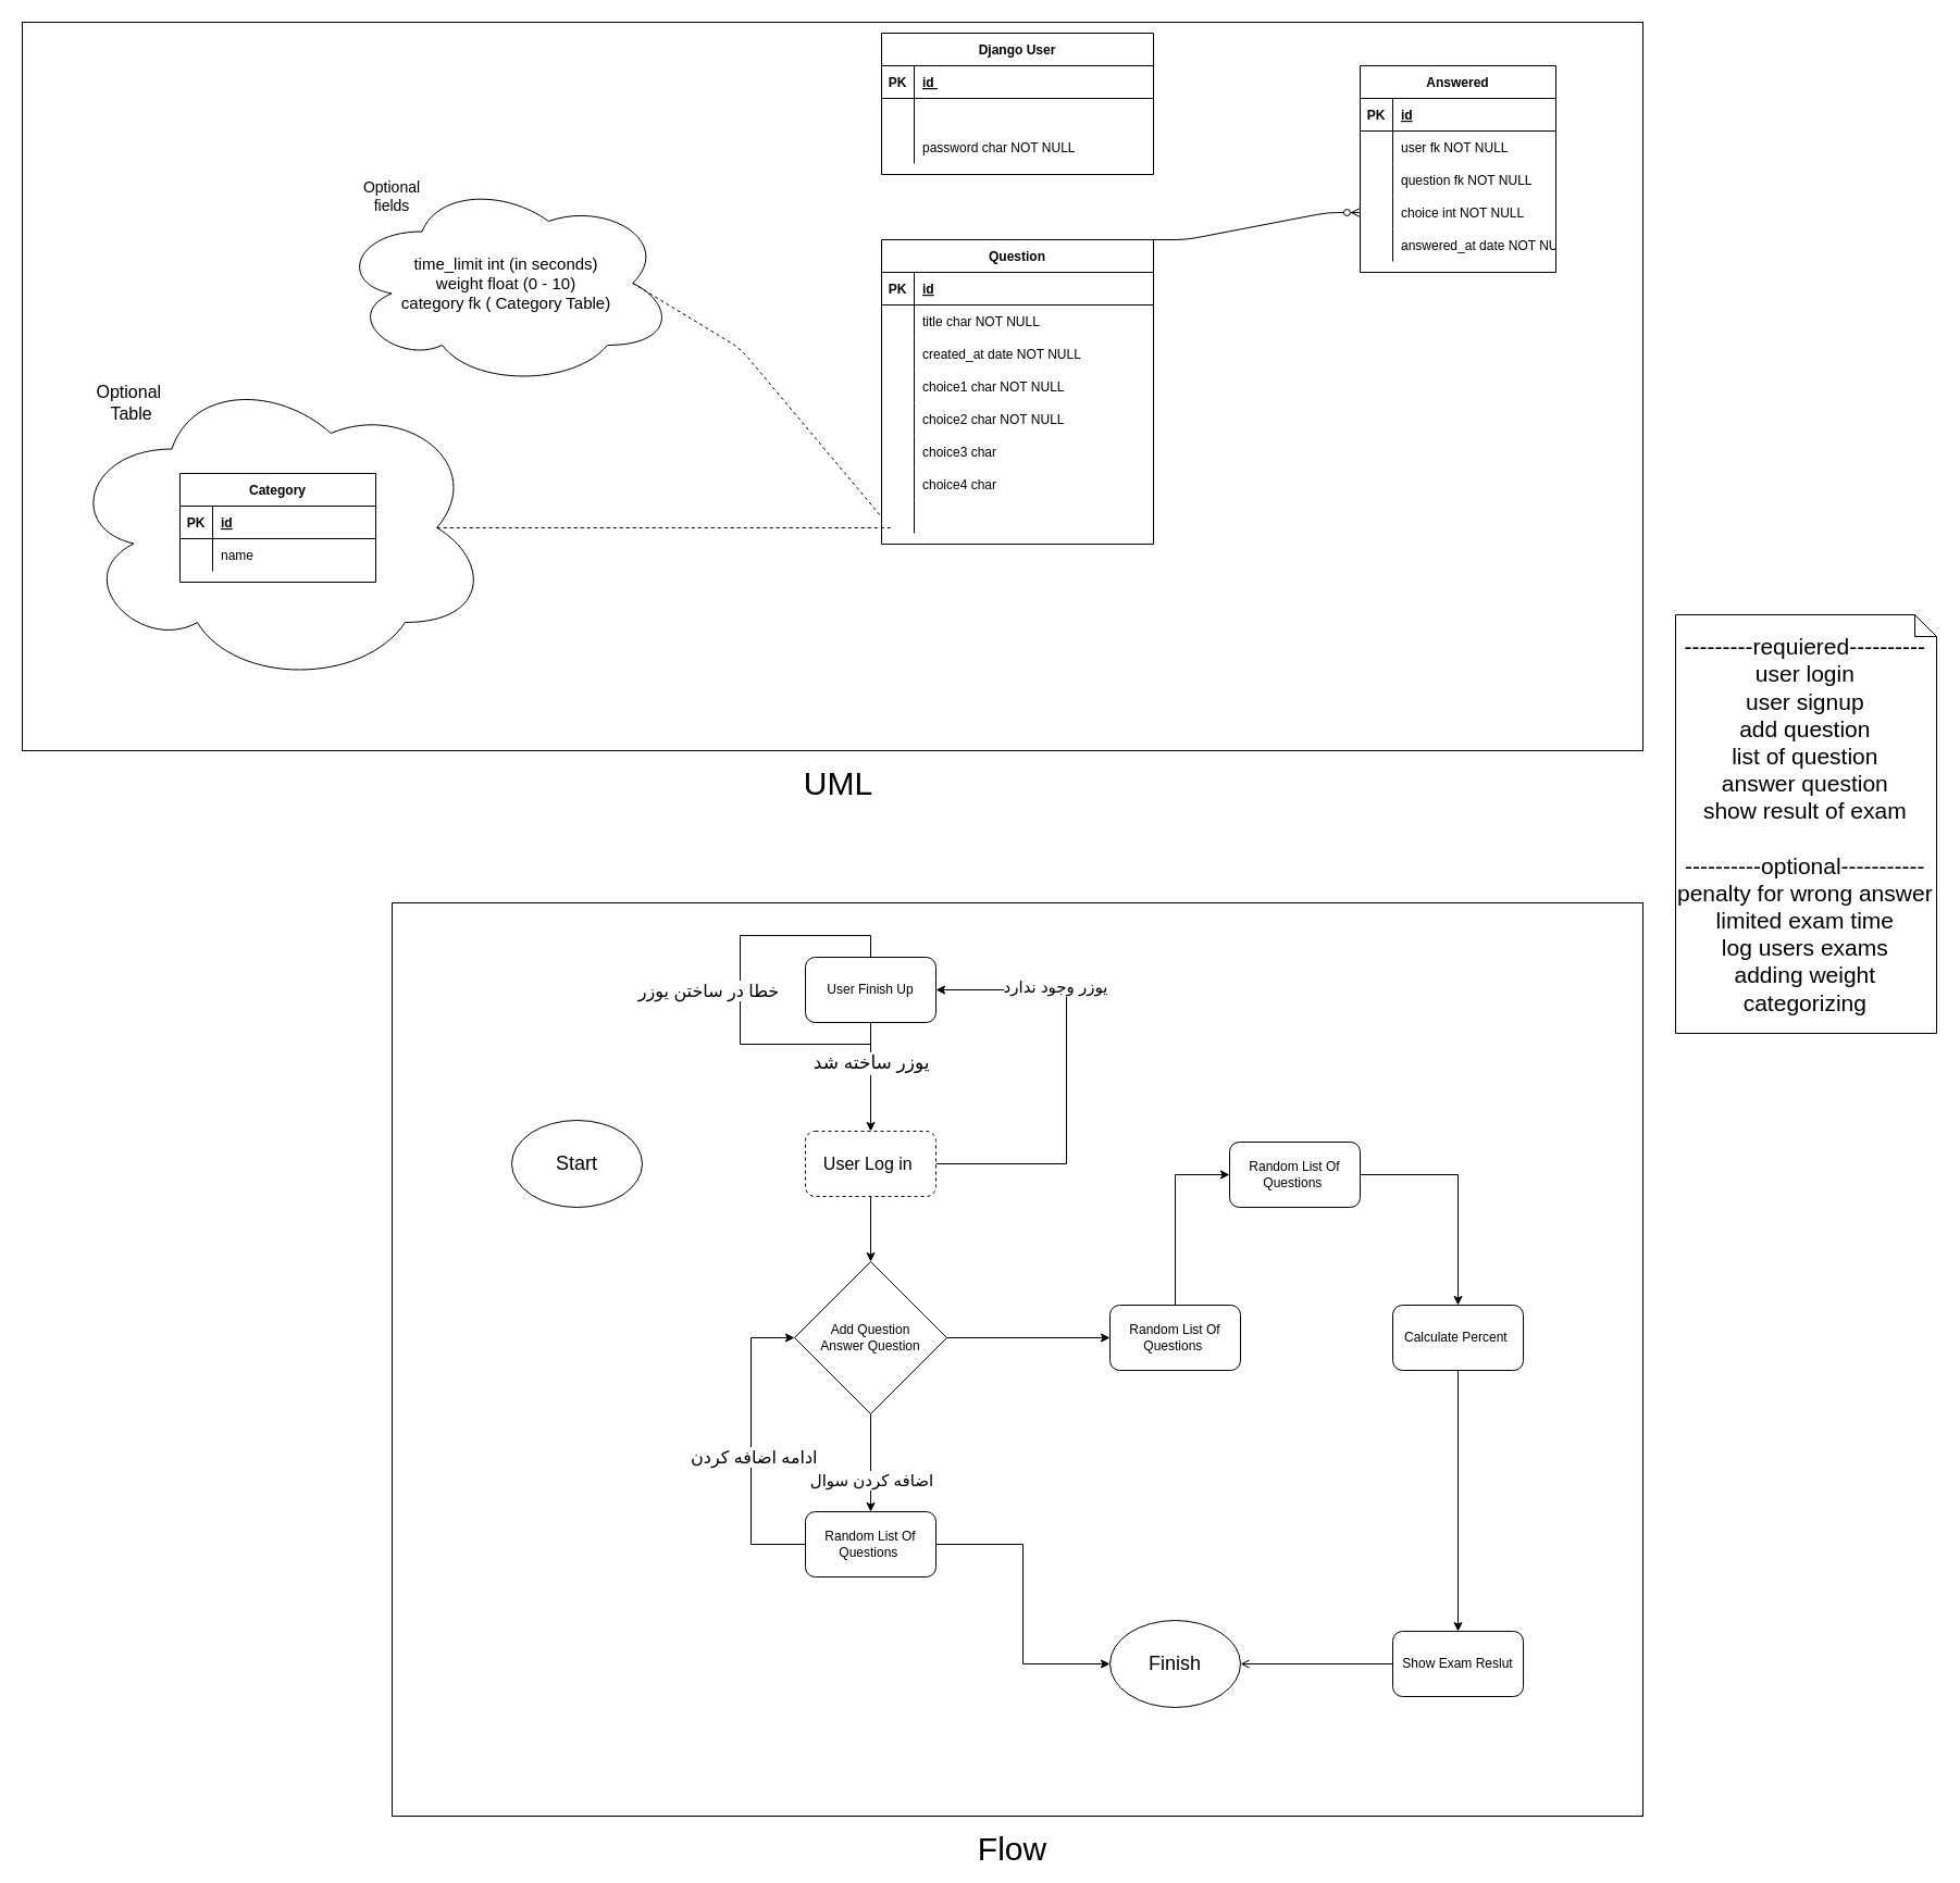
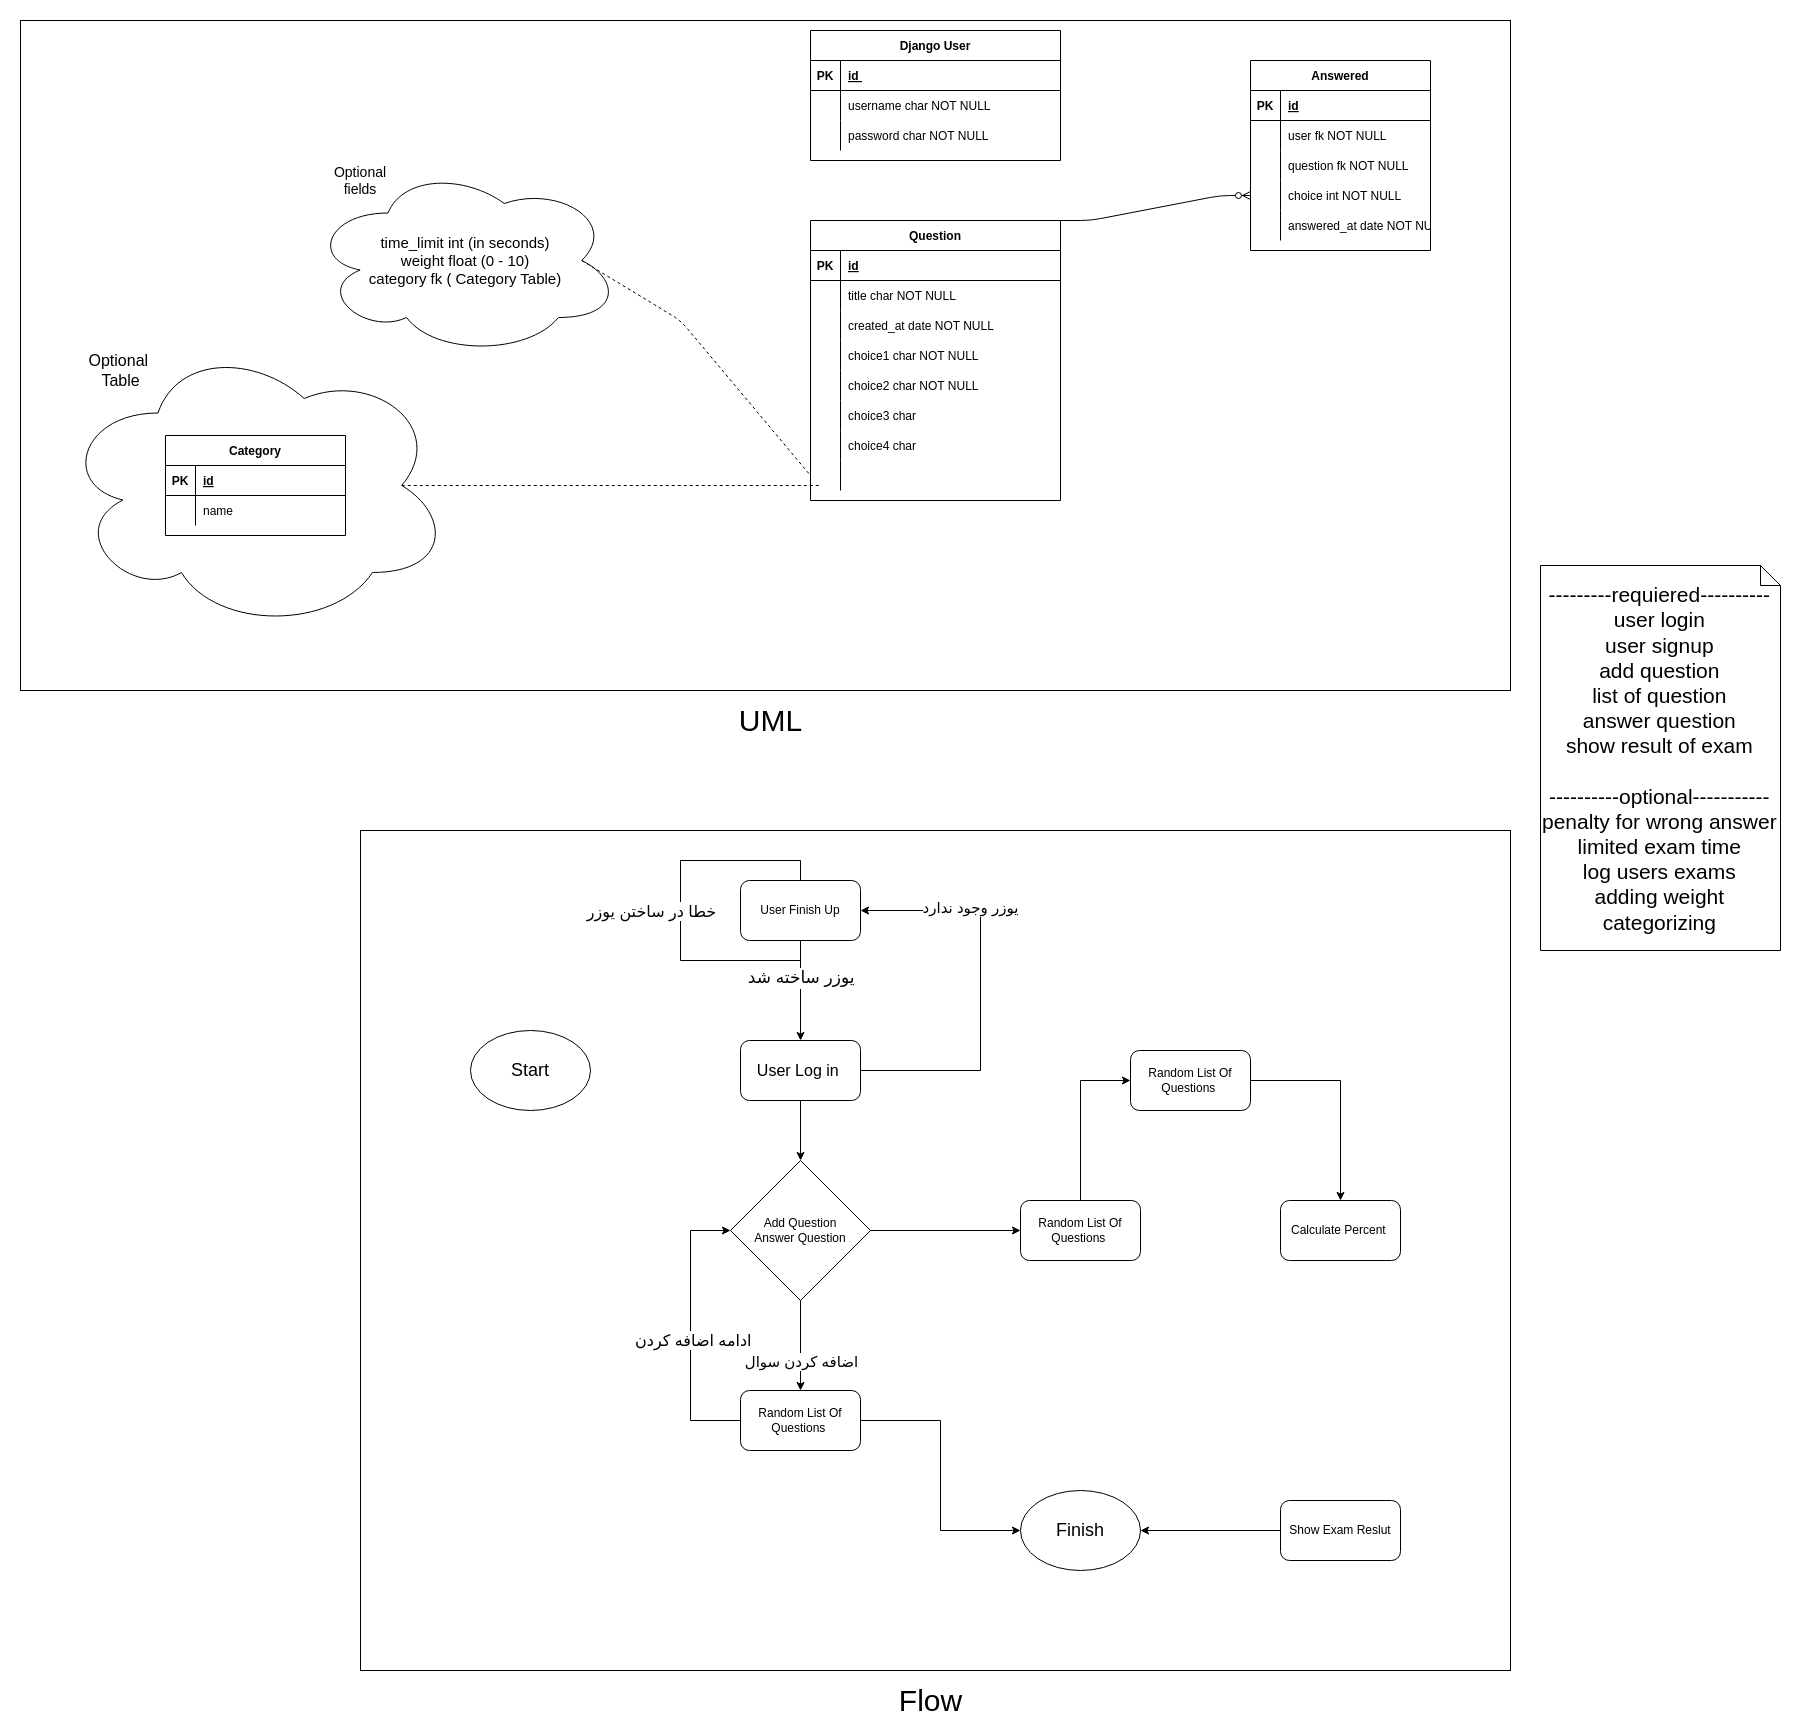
+ <mxCell id="33" value="username char NOT NULL" style="shape=partialRectangle;overflow=hidden;connectable=0;fillColor=none;top=0;left=0;bottom=0;right=0;align=left;spacingLeft=6;" parent="31" vertex="1"><mxGeometry x="30" width="220" height="30" as="geometry" /></mxCell>
- <mxCell id="61" value="&lt;font style=&quot;font-size: 16px&quot;&gt;User Log in&amp;nbsp;&lt;/font&gt;" style="rounded=1;whiteSpace=wrap;html=1;dashed=1;" vertex="1" parent="1"><mxGeometry x="740" y="1040" width="120" height="60" as="geometry" /></mxCell>
+ <mxCell id="61" value="&lt;font style=&quot;font-size: 16px&quot;&gt;User Log in&amp;nbsp;&lt;/font&gt;" style="rounded=1;whiteSpace=wrap;html=1;" vertex="1" parent="1"><mxGeometry x="740" y="1040" width="120" height="60" as="geometry" /></mxCell>
- <mxCell id="78" style="edgeStyle=orthogonalEdgeStyle;rounded=0;orthogonalLoop=1;jettySize=auto;html=1;entryX=0.5;entryY=0;entryDx=0;entryDy=0;" edge="1" parent="1" source="79" target="82"><mxGeometry relative="1" as="geometry"><mxPoint x="1340" y="1450" as="targetPoint" /></mxGeometry></mxCell>
- <mxCell id="81" style="edgeStyle=orthogonalEdgeStyle;rounded=0;orthogonalLoop=1;jettySize=auto;html=1;endArrow=open;" edge="1" parent="1" source="82" target="80"><mxGeometry relative="1" as="geometry" /></mxCell>
+ <mxCell id="81" style="edgeStyle=orthogonalEdgeStyle;rounded=0;orthogonalLoop=1;jettySize=auto;html=1;" edge="1" parent="1" source="82" target="80"><mxGeometry relative="1" as="geometry" /></mxCell>
